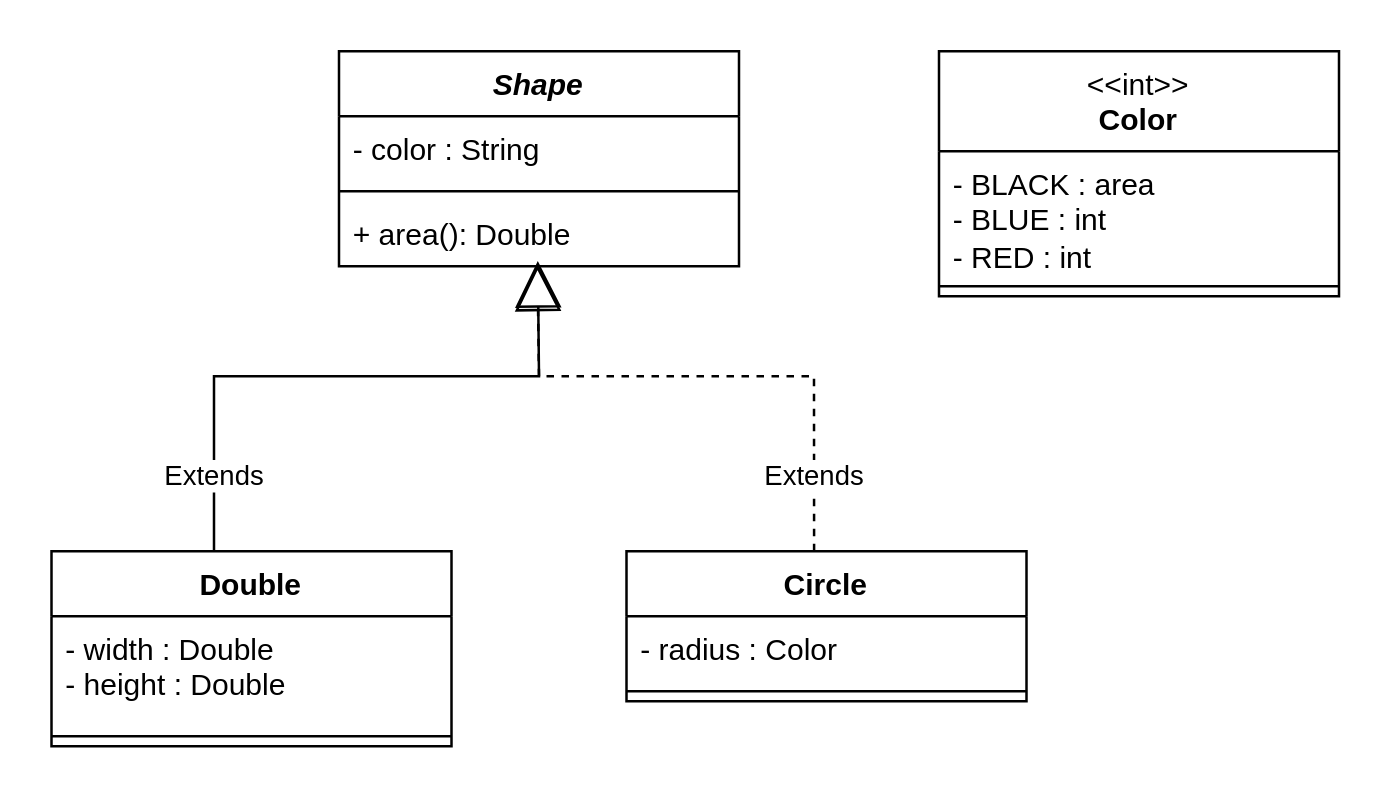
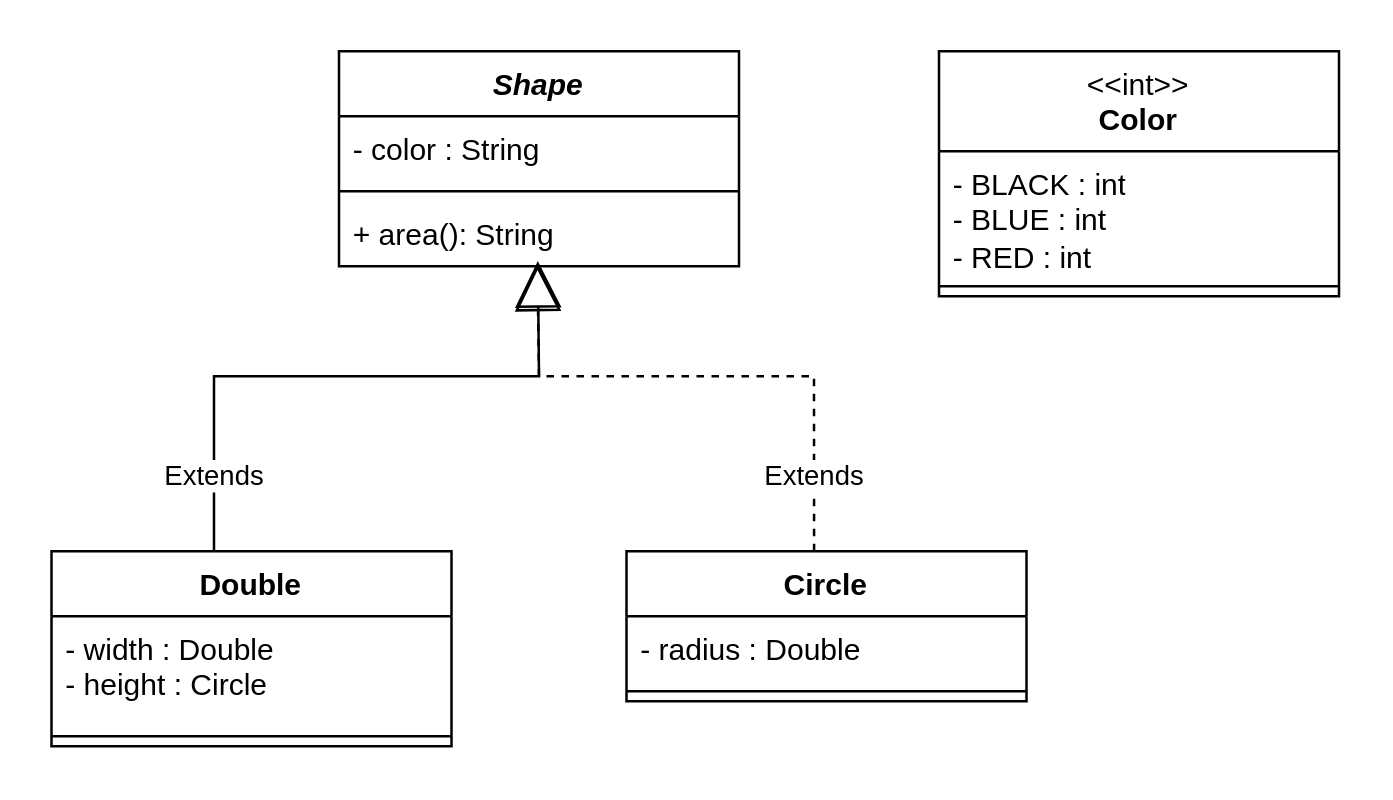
- <mxCell id="13" value="- BLACK : area&lt;div&gt;- BLUE : int&lt;/div&gt;&lt;div&gt;- RED : int&lt;/div&gt;" style="text;strokeColor=none;fillColor=none;align=left;verticalAlign=top;spacingLeft=4;spacingRight=4;overflow=hidden;rotatable=0;points=[[0,0.5],[1,0.5]];portConstraint=eastwest;whiteSpace=wrap;html=1;" vertex="1" parent="12"><mxGeometry y="40" width="160" height="50" as="geometry" /></mxCell>
+ <mxCell id="13" value="- BLACK : int&lt;div&gt;- BLUE : int&lt;/div&gt;&lt;div&gt;- RED : int&lt;/div&gt;" style="text;strokeColor=none;fillColor=none;align=left;verticalAlign=top;spacingLeft=4;spacingRight=4;overflow=hidden;rotatable=0;points=[[0,0.5],[1,0.5]];portConstraint=eastwest;whiteSpace=wrap;html=1;" vertex="1" parent="12"><mxGeometry y="40" width="160" height="50" as="geometry" /></mxCell>
- <mxCell id="5" value="+ area(): Double" style="text;strokeColor=none;fillColor=none;align=left;verticalAlign=top;spacingLeft=4;spacingRight=4;overflow=hidden;rotatable=0;points=[[0,0.5],[1,0.5]];portConstraint=eastwest;whiteSpace=wrap;html=1;" vertex="1" parent="2"><mxGeometry y="60" width="160" height="26" as="geometry" /></mxCell>
+ <mxCell id="5" value="+ area(): String" style="text;strokeColor=none;fillColor=none;align=left;verticalAlign=top;spacingLeft=4;spacingRight=4;overflow=hidden;rotatable=0;points=[[0,0.5],[1,0.5]];portConstraint=eastwest;whiteSpace=wrap;html=1;" vertex="1" parent="2"><mxGeometry y="60" width="160" height="26" as="geometry" /></mxCell>
- <mxCell id="10" value="- radius : Color" style="text;strokeColor=none;fillColor=none;align=left;verticalAlign=top;spacingLeft=4;spacingRight=4;overflow=hidden;rotatable=0;points=[[0,0.5],[1,0.5]];portConstraint=eastwest;whiteSpace=wrap;html=1;" vertex="1" parent="9"><mxGeometry y="26" width="160" height="26" as="geometry" /></mxCell>
+ <mxCell id="10" value="- radius : Double" style="text;strokeColor=none;fillColor=none;align=left;verticalAlign=top;spacingLeft=4;spacingRight=4;overflow=hidden;rotatable=0;points=[[0,0.5],[1,0.5]];portConstraint=eastwest;whiteSpace=wrap;html=1;" vertex="1" parent="9"><mxGeometry y="26" width="160" height="26" as="geometry" /></mxCell>
- <mxCell id="7" value="- width : Double&lt;div&gt;- height : Double&lt;/div&gt;" style="text;strokeColor=none;fillColor=none;align=left;verticalAlign=top;spacingLeft=4;spacingRight=4;overflow=hidden;rotatable=0;points=[[0,0.5],[1,0.5]];portConstraint=eastwest;whiteSpace=wrap;html=1;" vertex="1" parent="6"><mxGeometry y="26" width="160" height="44" as="geometry" /></mxCell>
+ <mxCell id="7" value="- width : Double&lt;div&gt;- height : Circle&lt;/div&gt;" style="text;strokeColor=none;fillColor=none;align=left;verticalAlign=top;spacingLeft=4;spacingRight=4;overflow=hidden;rotatable=0;points=[[0,0.5],[1,0.5]];portConstraint=eastwest;whiteSpace=wrap;html=1;" vertex="1" parent="6"><mxGeometry y="26" width="160" height="44" as="geometry" /></mxCell>
